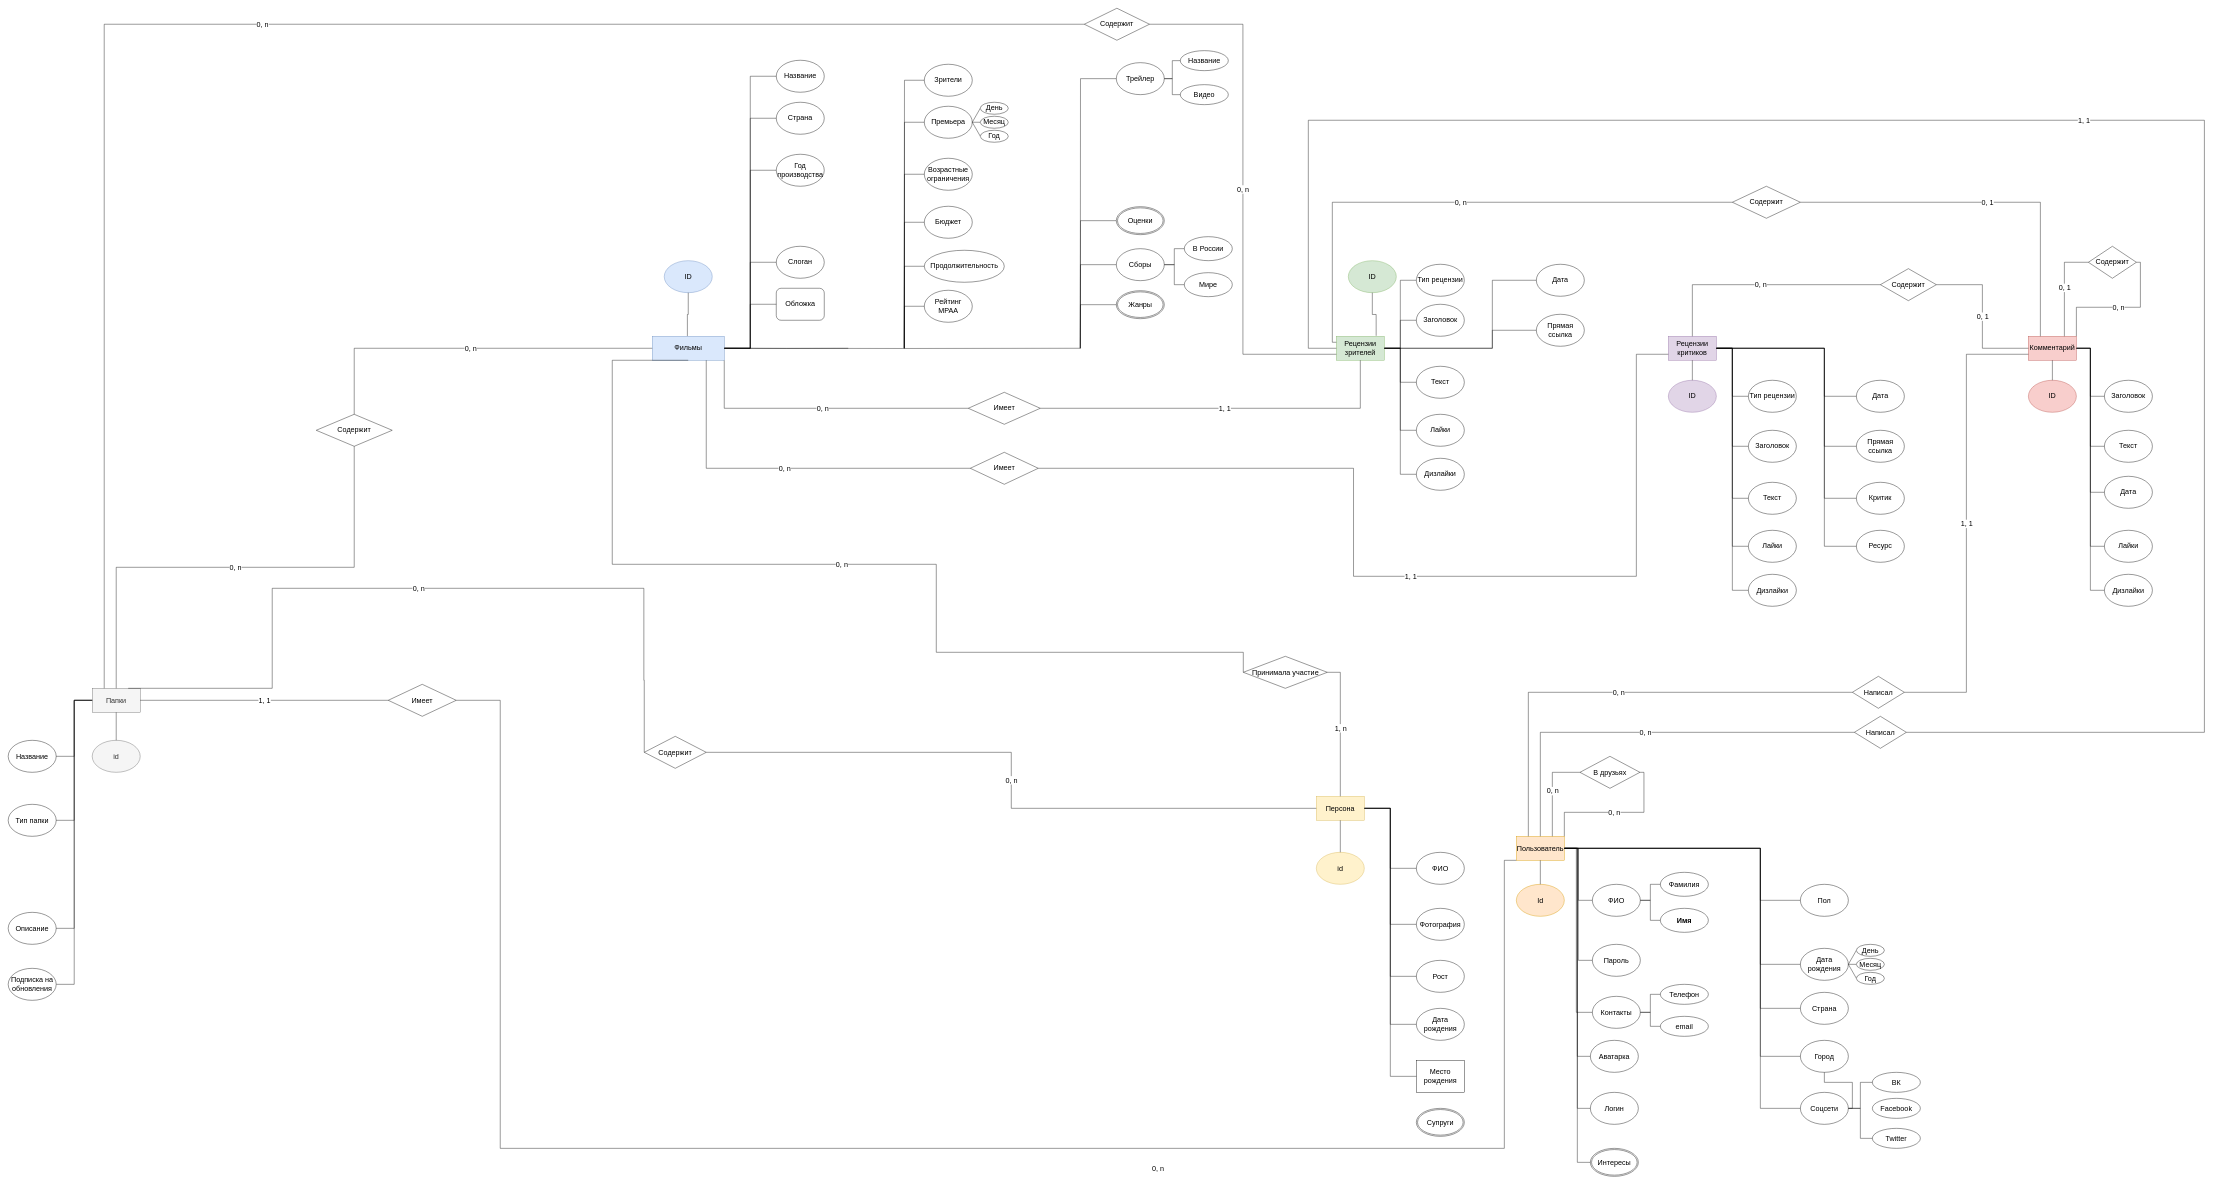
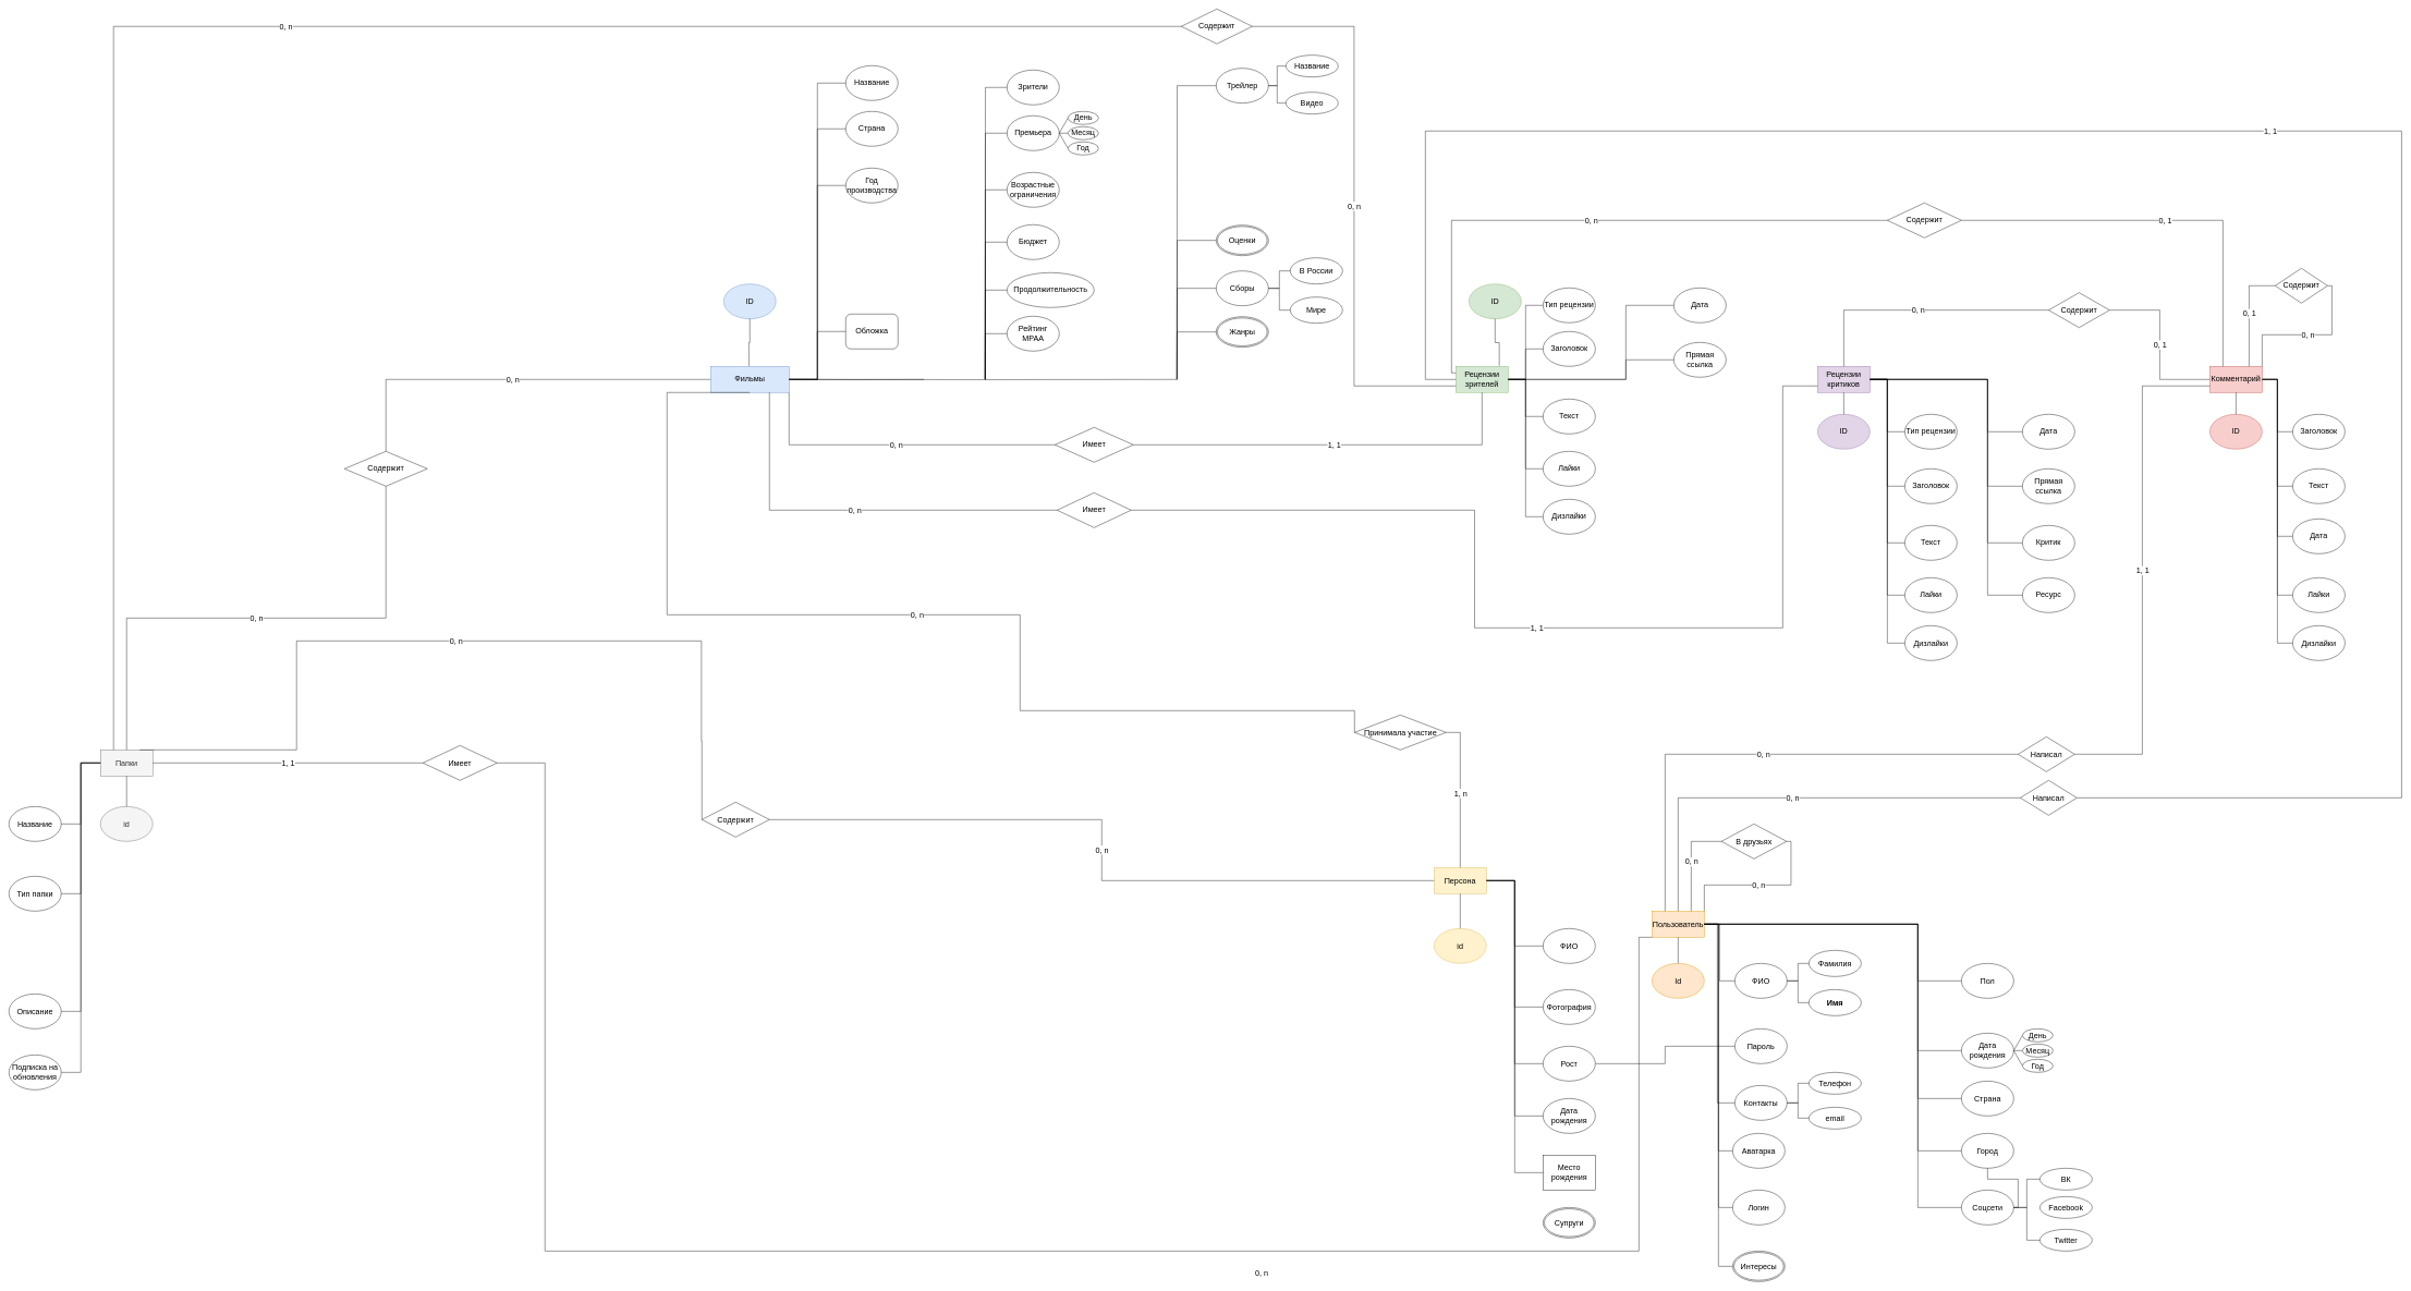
- <mxCell id="23" value="" style="endArrow=none;html=1;rounded=0;edgeStyle=orthogonalEdgeStyle;entryX=1;entryY=0.5;entryDx=0;entryDy=0;exitX=0;exitY=0.5;exitDx=0;exitDy=0;fontSize=18;" parent="1" source="11" target="2" edge="1"><mxGeometry width="50" height="50" relative="1" as="geometry"><mxPoint x="1990" y="1370" as="sourcePoint" /><mxPoint x="2040" y="1320" as="targetPoint" /></mxGeometry></mxCell>
- <mxCell id="11" value="Слоган" style="ellipse;whiteSpace=wrap;html=1;fontSize=18;" parent="1" vertex="1"><mxGeometry x="1940" y="615" width="120" height="80" as="geometry" /></mxCell>
- <mxCell id="82" value="" style="endArrow=none;html=1;rounded=0;edgeStyle=orthogonalEdgeStyle;entryX=1;entryY=0.5;entryDx=0;entryDy=0;exitX=0;exitY=0.5;exitDx=0;exitDy=0;fontSize=18;" parent="1" source="51" target="46" edge="1"><mxGeometry width="50" height="50" relative="1" as="geometry"><mxPoint x="4440" y="2340" as="sourcePoint" /><mxPoint x="4490" y="2290" as="targetPoint" /></mxGeometry></mxCell>
+ <mxCell id="82" value="" style="endArrow=none;html=1;rounded=0;edgeStyle=orthogonalEdgeStyle;exitX=0;exitY=0.5;exitDx=0;exitDy=0;fontSize=18;" parent="1" source="51" target="151" edge="1"><mxGeometry width="50" height="50" relative="1" as="geometry"><mxPoint x="4440" y="2340" as="sourcePoint" /><mxPoint x="4490" y="2290" as="targetPoint" /></mxGeometry></mxCell>
